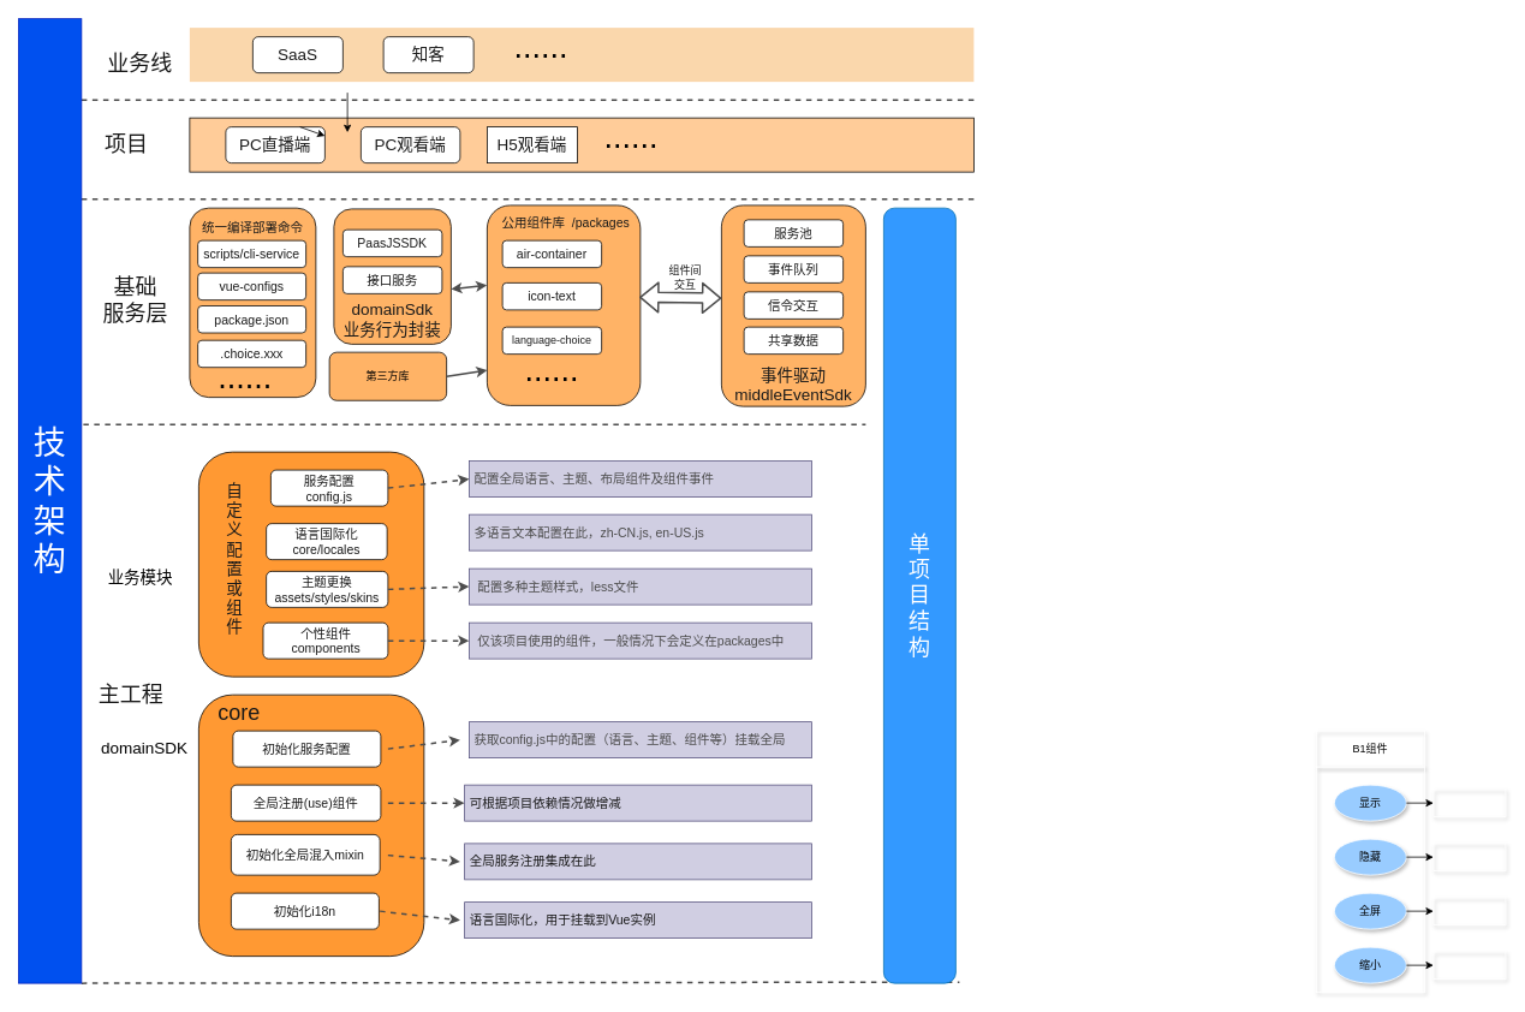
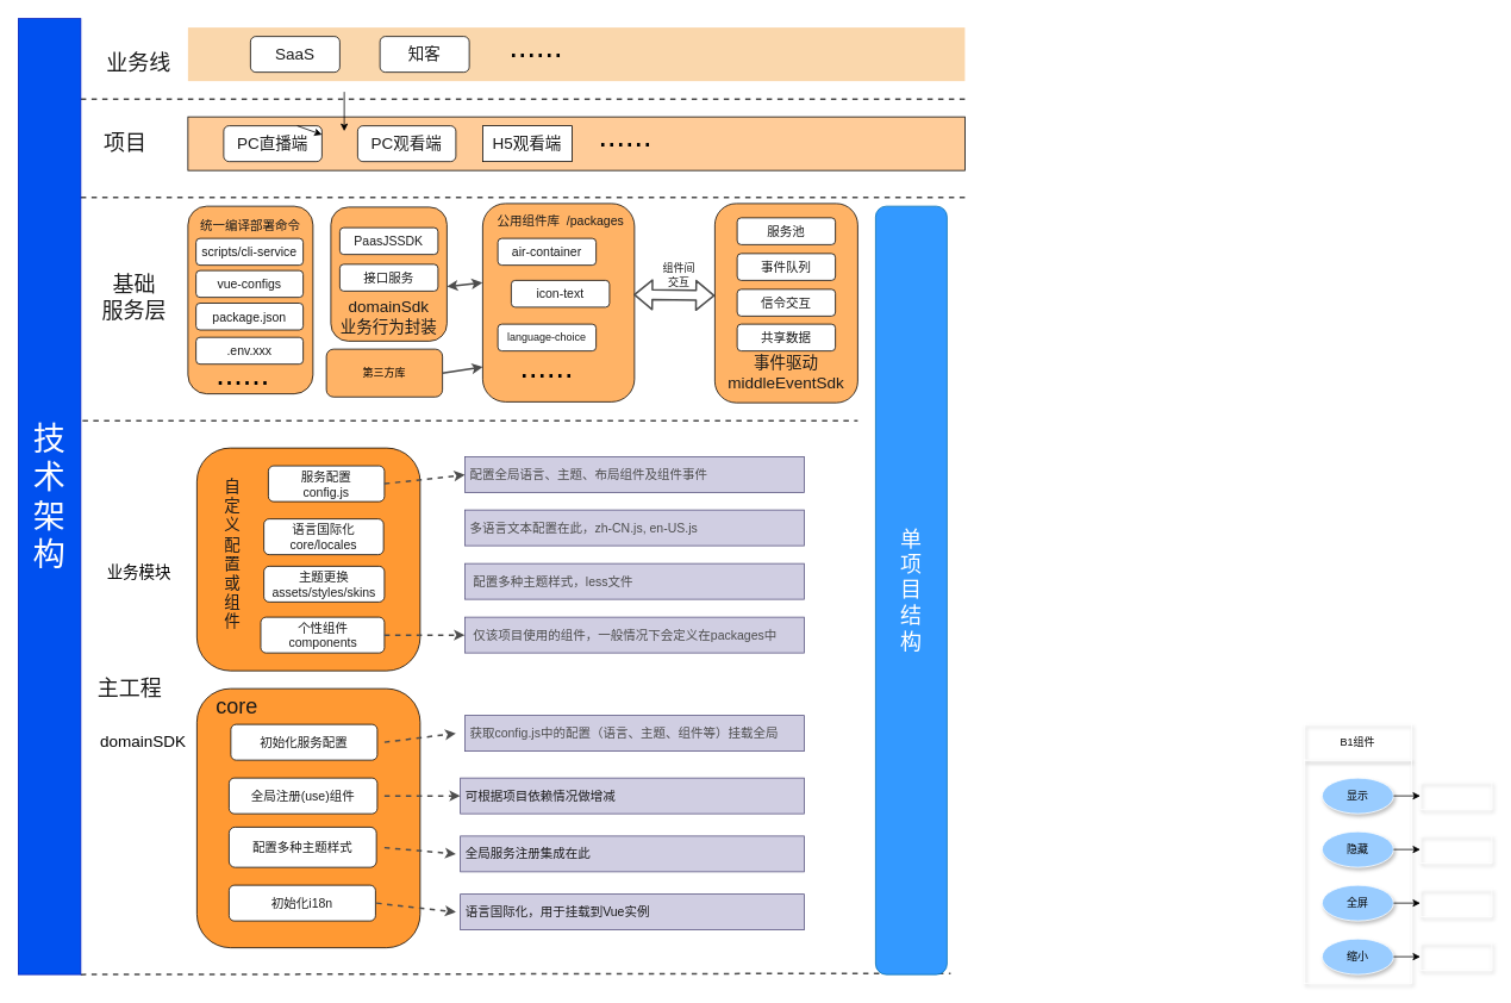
- <mxCell id="86" value="&lt;font style=&quot;font-size: 14px&quot;&gt;icon-text&lt;/font&gt;" style="rounded=1;whiteSpace=wrap;html=1;fontColor=#1A1A1A;fillColor=#FFFFFF;" vertex="1" parent="1"><mxGeometry x="557" y="313" width="110" height="30" as="geometry" /></mxCell>
+ <mxCell id="86" value="&lt;font style=&quot;font-size: 14px&quot;&gt;icon-text&lt;/font&gt;" style="rounded=1;whiteSpace=wrap;html=1;fontColor=#1A1A1A;fillColor=#FFFFFF;" vertex="1" parent="1"><mxGeometry x="572" y="313" width="110" height="30" as="geometry" /></mxCell>
- <mxCell id="97" value="&lt;span style=&quot;font-size: 14px&quot;&gt;.choice.xxx&lt;/span&gt;" style="rounded=1;whiteSpace=wrap;html=1;fontColor=#1A1A1A;fillColor=#FFFFFF;" vertex="1" parent="1"><mxGeometry x="219" y="376.75" width="120" height="30" as="geometry" /></mxCell>
+ <mxCell id="97" value="&lt;span style=&quot;font-size: 14px&quot;&gt;.env.xxx&lt;/span&gt;" style="rounded=1;whiteSpace=wrap;html=1;fontColor=#1A1A1A;fillColor=#FFFFFF;" vertex="1" parent="1"><mxGeometry x="219" y="376.75" width="120" height="30" as="geometry" /></mxCell>
- <mxCell id="52" value="&lt;font style=&quot;font-size: 18px&quot;&gt;事件驱动middleEventSdk&lt;/font&gt;" style="text;html=1;strokeColor=none;fillColor=none;align=center;verticalAlign=middle;whiteSpace=wrap;rounded=0;fontColor=#1A1A1A;" vertex="1" parent="1"><mxGeometry x="805" y="408.25" width="150" height="37" as="geometry" /></mxCell>
+ <mxCell id="52" value="&lt;font style=&quot;font-size: 18px&quot;&gt;事件驱动middleEventSdk&lt;/font&gt;" style="text;html=1;strokeColor=none;fillColor=none;align=center;verticalAlign=middle;whiteSpace=wrap;rounded=0;fontColor=#1A1A1A;" vertex="1" parent="1"><mxGeometry x="805" y="398.25" width="150" height="37" as="geometry" /></mxCell>
- <mxCell id="69" value="" style="endArrow=classic;html=1;dashed=1;fontColor=#1A1A1A;strokeColor=#4D4D4D;strokeWidth=2;exitX=1;exitY=0.5;exitDx=0;exitDy=0;entryX=0;entryY=0.5;entryDx=0;entryDy=0;" edge="1" parent="1" source="61" target="66"><mxGeometry width="50" height="50" relative="1" as="geometry"><mxPoint x="430" y="660" as="sourcePoint" /><mxPoint x="510" y="650" as="targetPoint" /></mxGeometry></mxCell>
- <mxCell id="59" value="&lt;span style=&quot;font-size: 14px&quot;&gt;初始化全局混入mixin&lt;/span&gt;&lt;span style=&quot;font-size: 14px&quot;&gt;&lt;br&gt;&lt;/span&gt;" style="rounded=1;whiteSpace=wrap;html=1;fontColor=#1A1A1A;fillColor=#FFFFFF;" vertex="1" parent="1"><mxGeometry x="256" y="925" width="165" height="45" as="geometry" /></mxCell>
+ <mxCell id="59" value="&lt;span style=&quot;font-size: 14px&quot;&gt;配置多种主题样式&lt;/span&gt;&lt;span style=&quot;font-size: 14px&quot;&gt;&lt;br&gt;&lt;/span&gt;" style="rounded=1;whiteSpace=wrap;html=1;fontColor=#1A1A1A;fillColor=#FFFFFF;" vertex="1" parent="1"><mxGeometry x="256" y="925" width="165" height="45" as="geometry" /></mxCell>
